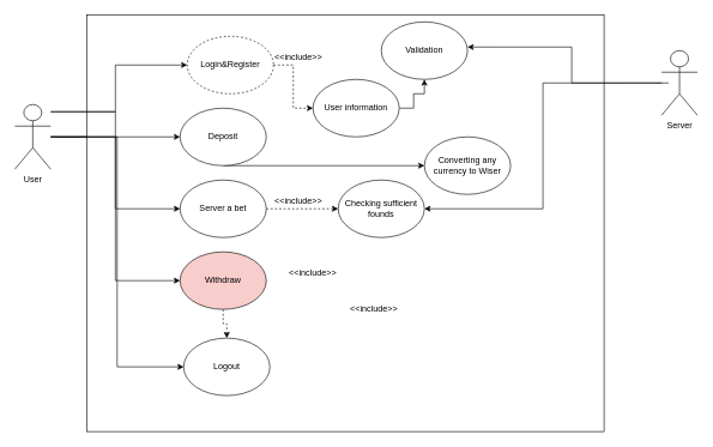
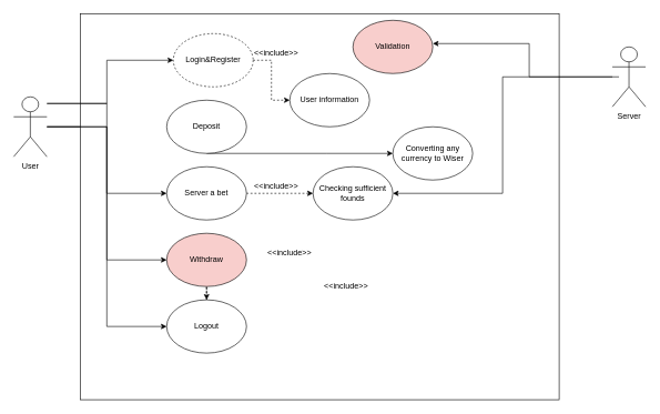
- <mxCell id="20" value="Validation" style="ellipse;whiteSpace=wrap;html=1;" vertex="1" parent="1"><mxGeometry x="530" y="30" width="120" height="80" as="geometry" /></mxCell>
+ <mxCell id="20" value="Validation" style="ellipse;whiteSpace=wrap;html=1;fillColor=#f8cecc;" vertex="1" parent="1"><mxGeometry x="530" y="30" width="120" height="80" as="geometry" /></mxCell>
- <mxCell id="21" style="edgeStyle=orthogonalEdgeStyle;rounded=0;orthogonalLoop=1;jettySize=auto;html=1;entryX=0.5;entryY=1;entryDx=0;entryDy=0;" edge="1" parent="1" source="22" target="20"><mxGeometry relative="1" as="geometry"><Array as="points"><mxPoint x="575" y="150" /><mxPoint x="575" y="130" /><mxPoint x="590" y="130" /></Array></mxGeometry></mxCell>
- <mxCell id="13" style="edgeStyle=orthogonalEdgeStyle;rounded=0;orthogonalLoop=1;jettySize=auto;html=1;entryX=0;entryY=0.5;entryDx=0;entryDy=0;" edge="1" parent="1" source="3" target="12"><mxGeometry relative="1" as="geometry"><mxPoint x="70" y="320" as="targetPoint" /></mxGeometry></mxCell>
- <mxCell id="27" value="Logout" style="ellipse;whiteSpace=wrap;html=1;" vertex="1" parent="1"><mxGeometry x="255" y="470" width="120" height="80" as="geometry" /></mxCell>
+ <mxCell id="27" value="Logout" style="ellipse;whiteSpace=wrap;html=1;" vertex="1" parent="1"><mxGeometry x="250" y="450" width="120" height="80" as="geometry" /></mxCell>
